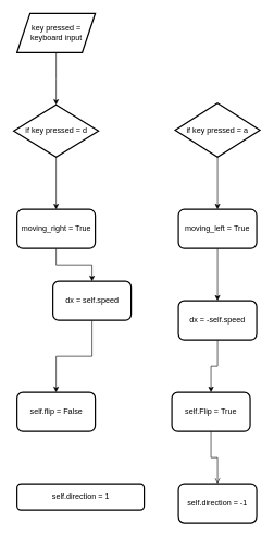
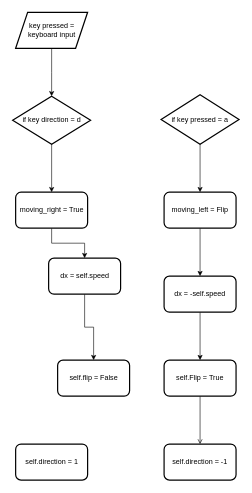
- <mxCell id="5" value="if key pressed = d" style="rhombus;whiteSpace=wrap;html=1;strokeWidth=2;" vertex="1" parent="1"><mxGeometry x="20.5" y="160" width="130" height="80" as="geometry" /></mxCell>
+ <mxCell id="5" value="if key direction = d" style="rhombus;whiteSpace=wrap;html=1;strokeWidth=2;" vertex="1" parent="1"><mxGeometry x="20.5" y="160" width="130" height="80" as="geometry" /></mxCell>
- <mxCell id="15" value="moving_left = True " style="rounded=1;whiteSpace=wrap;html=1;strokeWidth=2;" vertex="1" parent="1"><mxGeometry x="273" y="320" width="120" height="60" as="geometry" /></mxCell>
+ <mxCell id="15" value="moving_left = Flip " style="rounded=1;whiteSpace=wrap;html=1;strokeWidth=2;" vertex="1" parent="1"><mxGeometry x="273" y="320" width="120" height="60" as="geometry" /></mxCell>
- <mxCell id="10" value="self.flip = False" style="whiteSpace=wrap;html=1;rounded=1;strokeWidth=2;" vertex="1" parent="1"><mxGeometry x="25.5" y="600" width="120" height="60" as="geometry" /></mxCell>
+ <mxCell id="10" value="self.flip = False" style="whiteSpace=wrap;html=1;rounded=1;strokeWidth=2;" vertex="1" parent="1"><mxGeometry x="95.5" y="600" width="120" height="60" as="geometry" /></mxCell>
- <mxCell id="19" value="&lt;div&gt;self.Flip = True&lt;/div&gt;" style="whiteSpace=wrap;html=1;rounded=1;strokeWidth=2;" vertex="1" parent="1"><mxGeometry x="263" y="600" width="120" height="60" as="geometry" /></mxCell>
+ <mxCell id="19" value="&lt;div&gt;self.Flip = True&lt;/div&gt;" style="whiteSpace=wrap;html=1;rounded=1;strokeWidth=2;" vertex="1" parent="1"><mxGeometry x="273" y="600" width="120" height="60" as="geometry" /></mxCell>
- <mxCell id="11" value="&lt;div&gt;self.direction = 1&lt;/div&gt;" style="whiteSpace=wrap;html=1;rounded=1;strokeWidth=2;" vertex="1" parent="1"><mxGeometry x="25.5" y="740" width="195" height="40" as="geometry" /></mxCell>
+ <mxCell id="11" value="&lt;div&gt;self.direction = 1&lt;/div&gt;" style="whiteSpace=wrap;html=1;rounded=1;strokeWidth=2;" vertex="1" parent="1"><mxGeometry x="25.5" y="740" width="120" height="60" as="geometry" /></mxCell>
